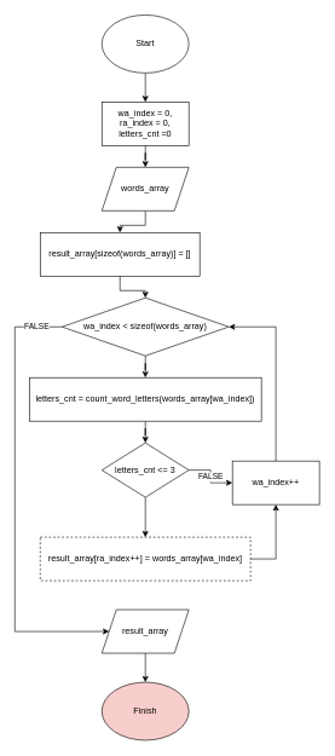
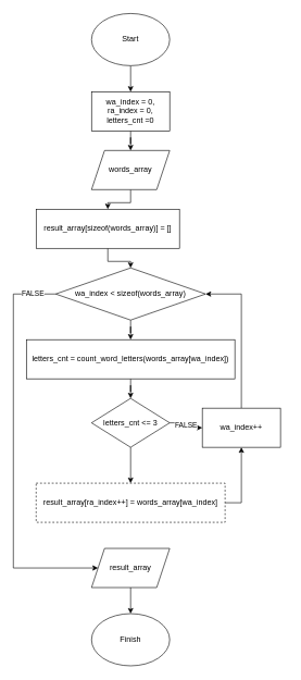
- <mxCell id="19" value="wa_index++" style="rounded=0;whiteSpace=wrap;html=1;" vertex="1" parent="1"><mxGeometry x="320" y="635" width="120" height="60" as="geometry" /></mxCell>
+ <mxCell id="19" value="wa_index++" style="rounded=0;whiteSpace=wrap;html=1;" vertex="1" parent="1"><mxGeometry x="310" y="625" width="120" height="60" as="geometry" /></mxCell>
- <mxCell id="4" value="Finish" style="ellipse;whiteSpace=wrap;html=1;fillColor=#f8cecc;" vertex="1" parent="1"><mxGeometry x="140" y="940" width="120" height="80" as="geometry" /></mxCell>
+ <mxCell id="4" value="Finish" style="ellipse;whiteSpace=wrap;html=1;" vertex="1" parent="1"><mxGeometry x="140" y="940" width="120" height="80" as="geometry" /></mxCell>
